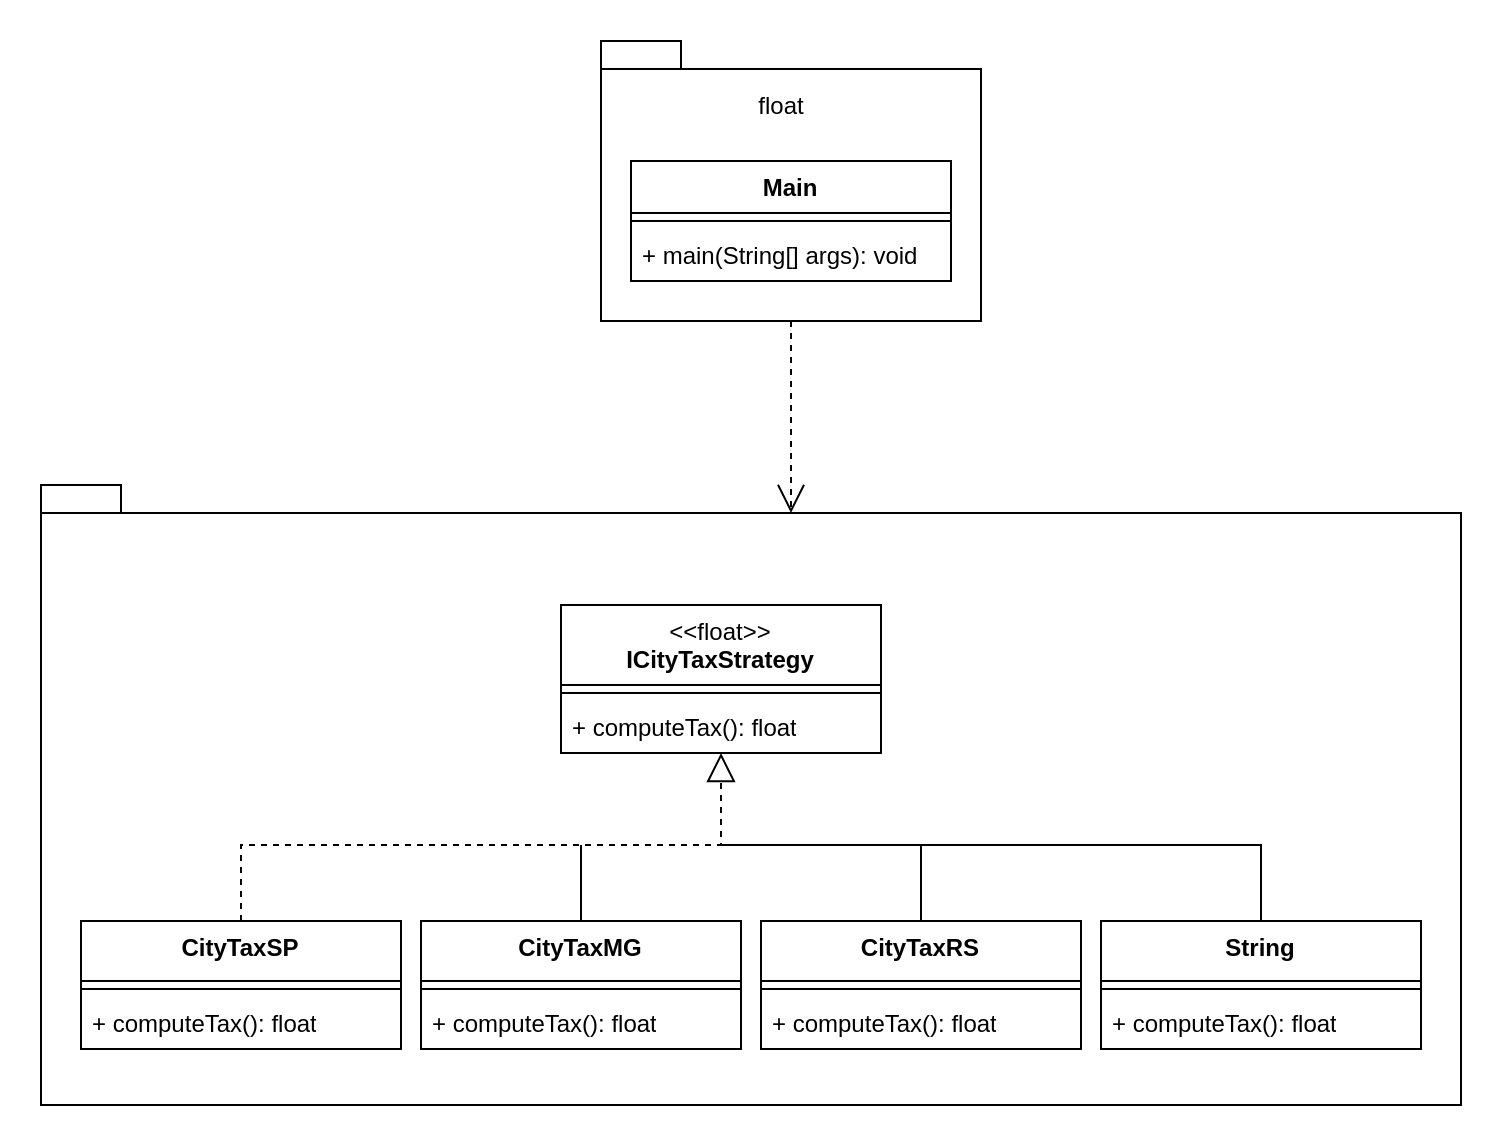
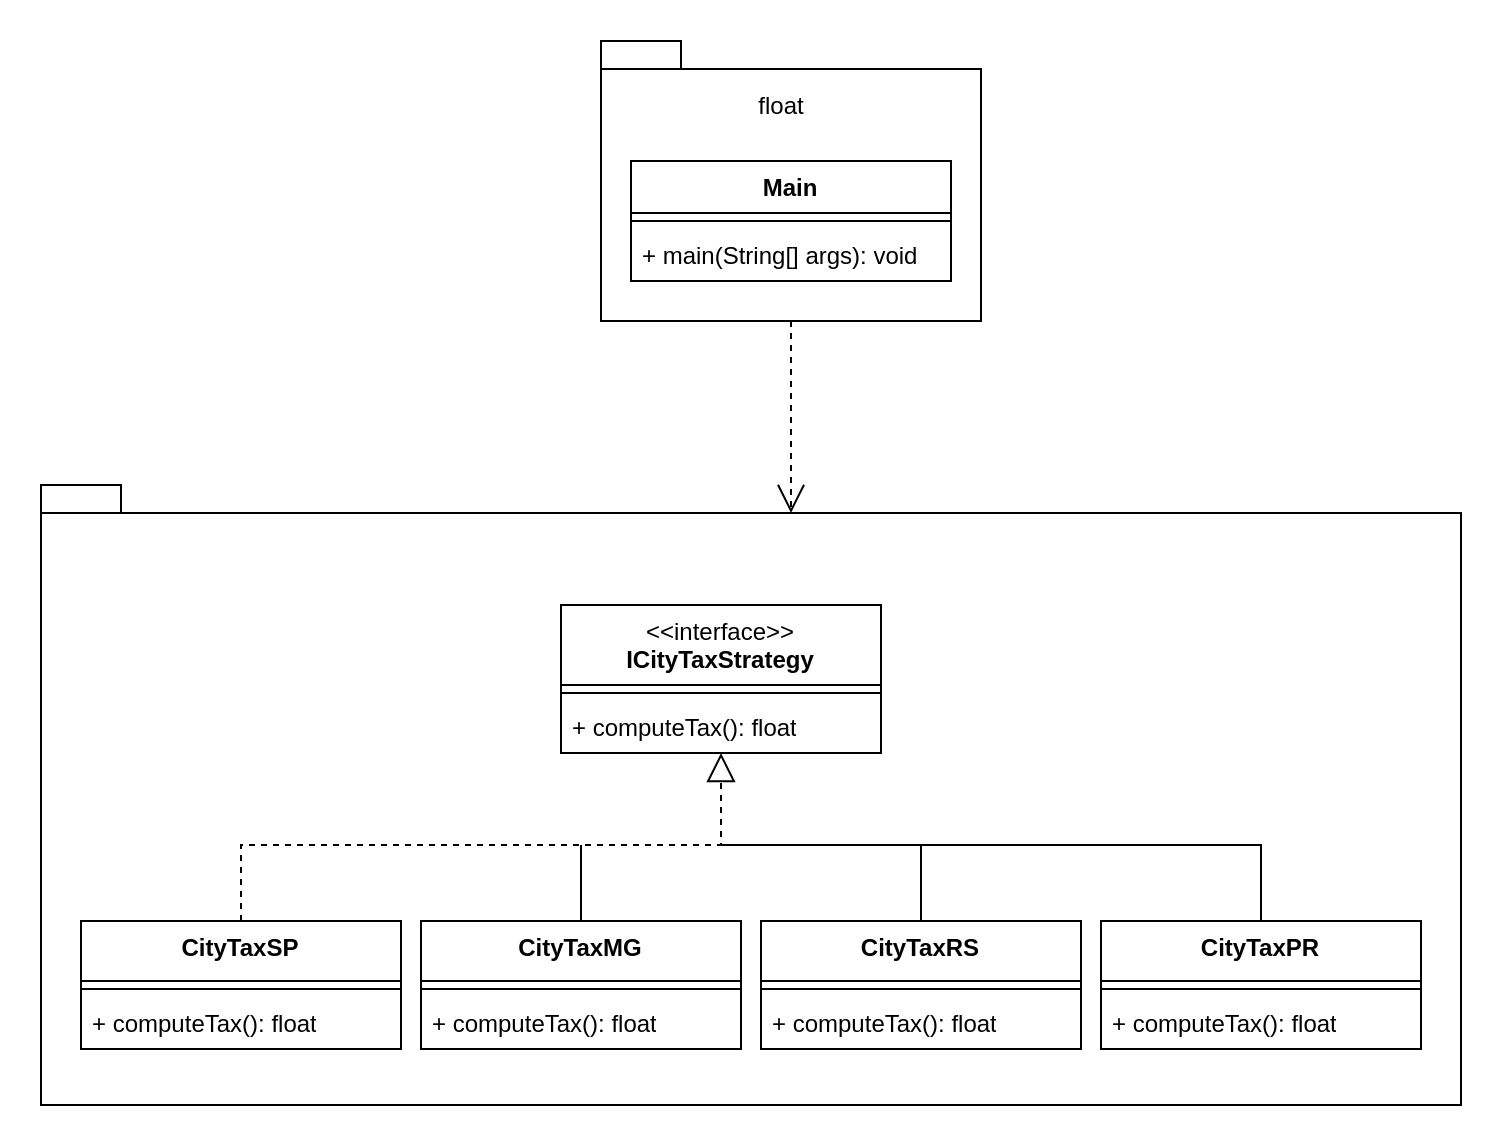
- <mxCell id="3" value="&lt;div&gt;&lt;span style=&quot;font-weight: normal;&quot;&gt;&amp;lt;&amp;lt;float&amp;gt;&amp;gt;&lt;/span&gt;&lt;br&gt;&lt;/div&gt;&lt;div&gt;ICityTaxStrategy&lt;/div&gt;" style="swimlane;fontStyle=1;align=center;verticalAlign=top;childLayout=stackLayout;horizontal=1;startSize=40;horizontalStack=0;resizeParent=1;resizeParentMax=0;resizeLast=0;collapsible=1;marginBottom=0;whiteSpace=wrap;html=1;" vertex="1" parent="1"><mxGeometry x="280" y="302" width="160" height="74" as="geometry" /></mxCell>
+ <mxCell id="3" value="&lt;div&gt;&lt;span style=&quot;font-weight: normal;&quot;&gt;&amp;lt;&amp;lt;interface&amp;gt;&amp;gt;&lt;/span&gt;&lt;br&gt;&lt;/div&gt;&lt;div&gt;ICityTaxStrategy&lt;/div&gt;" style="swimlane;fontStyle=1;align=center;verticalAlign=top;childLayout=stackLayout;horizontal=1;startSize=40;horizontalStack=0;resizeParent=1;resizeParentMax=0;resizeLast=0;collapsible=1;marginBottom=0;whiteSpace=wrap;html=1;" vertex="1" parent="1"><mxGeometry x="280" y="302" width="160" height="74" as="geometry" /></mxCell>
- <mxCell id="15" value="&lt;div&gt;String&lt;/div&gt;" style="swimlane;fontStyle=1;align=center;verticalAlign=top;childLayout=stackLayout;horizontal=1;startSize=30;horizontalStack=0;resizeParent=1;resizeParentMax=0;resizeLast=0;collapsible=1;marginBottom=0;whiteSpace=wrap;html=1;" vertex="1" parent="1"><mxGeometry x="550" y="460" width="160" height="64" as="geometry" /></mxCell>
+ <mxCell id="15" value="&lt;div&gt;CityTaxPR&lt;/div&gt;" style="swimlane;fontStyle=1;align=center;verticalAlign=top;childLayout=stackLayout;horizontal=1;startSize=30;horizontalStack=0;resizeParent=1;resizeParentMax=0;resizeLast=0;collapsible=1;marginBottom=0;whiteSpace=wrap;html=1;" vertex="1" parent="1"><mxGeometry x="550" y="460" width="160" height="64" as="geometry" /></mxCell>
